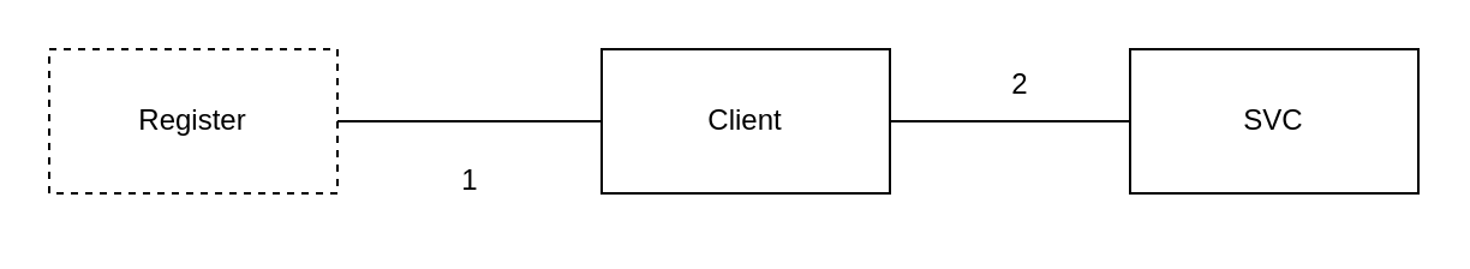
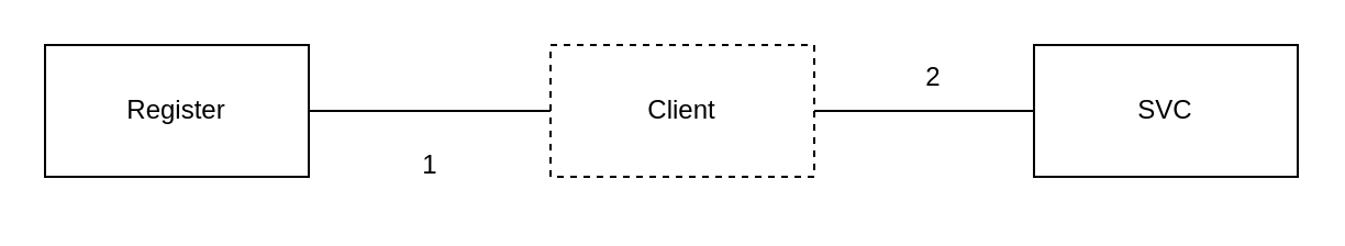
- <mxCell id="5" value="Register" style="rounded=0;whiteSpace=wrap;html=1;dashed=1;" vertex="1" parent="1"><mxGeometry x="20" y="20" width="120" height="60" as="geometry" /></mxCell>
+ <mxCell id="5" value="Register" style="rounded=0;whiteSpace=wrap;html=1;" vertex="1" parent="1"><mxGeometry x="20" y="20" width="120" height="60" as="geometry" /></mxCell>
- <mxCell id="4" value="Client" style="rounded=0;whiteSpace=wrap;html=1;" vertex="1" parent="1"><mxGeometry x="250" y="20" width="120" height="60" as="geometry" /></mxCell>
+ <mxCell id="4" value="Client" style="rounded=0;whiteSpace=wrap;html=1;dashed=1;" vertex="1" parent="1"><mxGeometry x="250" y="20" width="120" height="60" as="geometry" /></mxCell>
